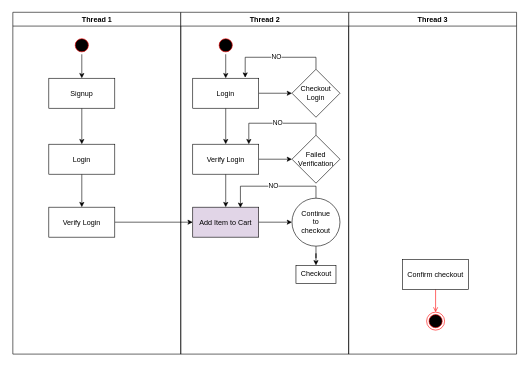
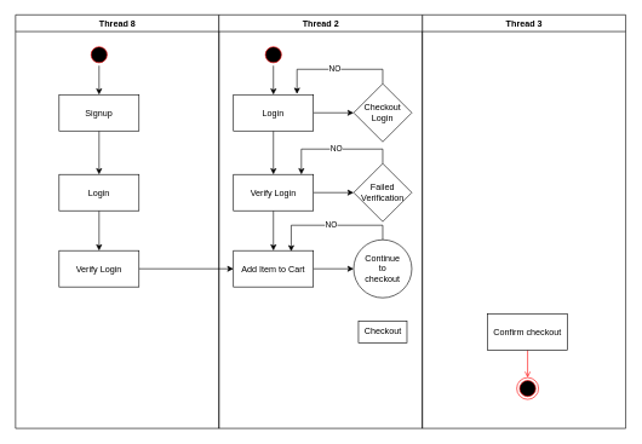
- <mxCell id="3" value="Thread 1" style="swimlane;whiteSpace=wrap" parent="1" vertex="1"><mxGeometry x="20.5" y="20" width="280" height="570" as="geometry" /></mxCell>
+ <mxCell id="3" value="Thread 8" style="swimlane;whiteSpace=wrap" parent="1" vertex="1"><mxGeometry x="20.5" y="20" width="280" height="570" as="geometry" /></mxCell>
- <mxCell id="24" value="&#10;Add Item to Cart&#10;" style="fillColor=#e1d5e7;" parent="14" vertex="1"><mxGeometry x="20" y="325" width="110" height="50" as="geometry" /></mxCell>
+ <mxCell id="24" value="&#10;Add Item to Cart&#10;" style="" parent="14" vertex="1"><mxGeometry x="20" y="325" width="110" height="50" as="geometry" /></mxCell>
- <mxCell id="30" value="" style="edgeStyle=orthogonalEdgeStyle;rounded=0;orthogonalLoop=1;jettySize=auto;html=1;" parent="14" source="31" target="32" edge="1"><mxGeometry relative="1" as="geometry" /></mxCell>
